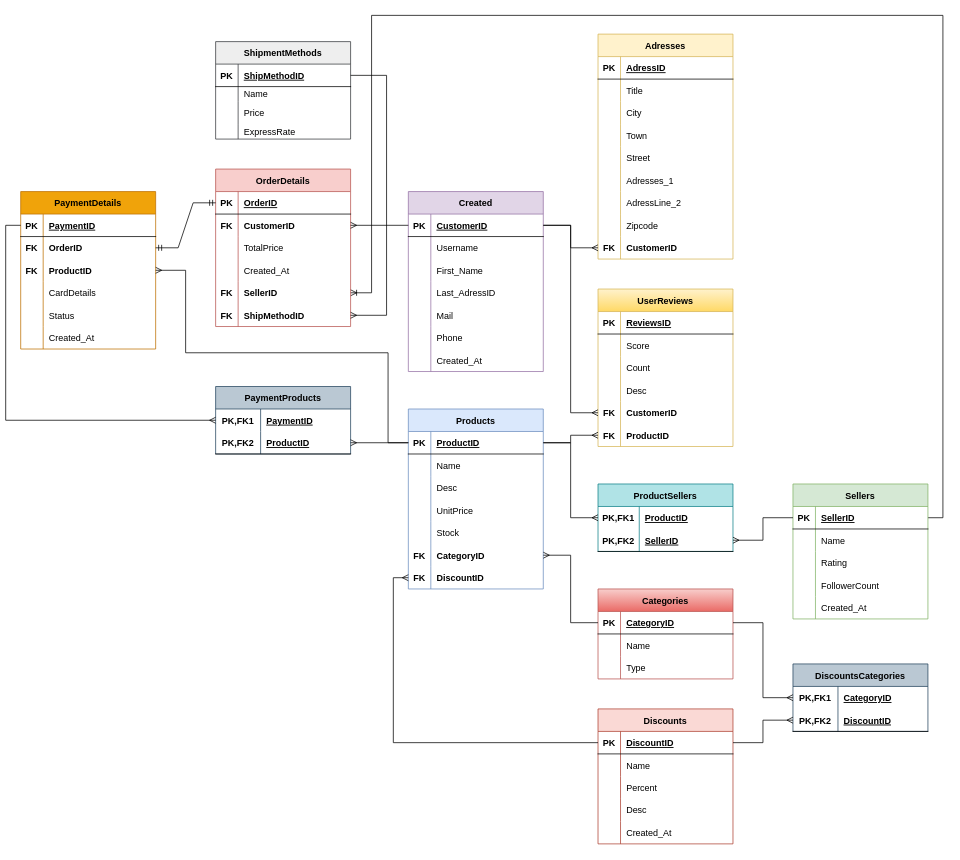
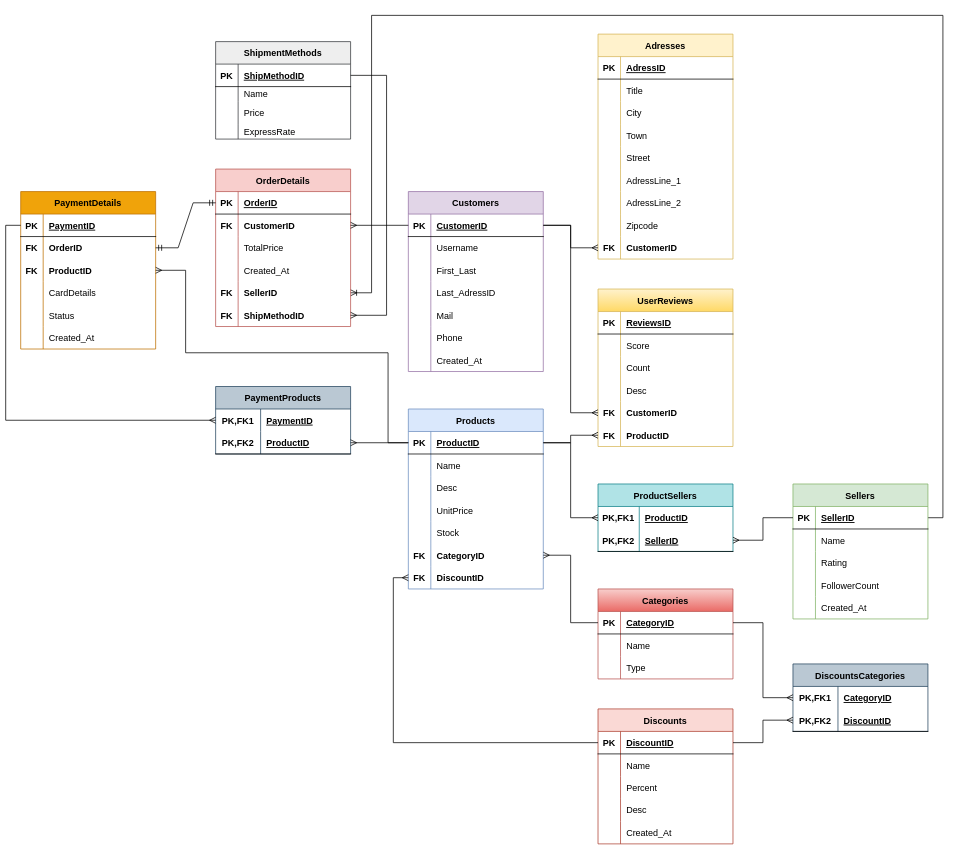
- <mxCell id="198" value="Adresses_1" style="shape=partialRectangle;connectable=0;fillColor=none;top=0;left=0;bottom=0;right=0;align=left;spacingLeft=6;overflow=hidden;" parent="196" vertex="1"><mxGeometry x="30" width="150" height="30" as="geometry"><mxRectangle width="150" height="30" as="alternateBounds" /></mxGeometry></mxCell>
+ <mxCell id="198" value="AdressLine_1" style="shape=partialRectangle;connectable=0;fillColor=none;top=0;left=0;bottom=0;right=0;align=left;spacingLeft=6;overflow=hidden;" parent="196" vertex="1"><mxGeometry x="30" width="150" height="30" as="geometry"><mxRectangle width="150" height="30" as="alternateBounds" /></mxGeometry></mxCell>
- <mxCell id="158" value="Created" style="shape=table;startSize=30;container=1;collapsible=1;childLayout=tableLayout;fixedRows=1;rowLines=0;fontStyle=1;align=center;resizeLast=1;fillColor=#e1d5e7;strokeColor=#9673a6;" parent="1" vertex="1"><mxGeometry x="537.91" y="255" width="180" height="240" as="geometry" /></mxCell>
+ <mxCell id="158" value="Customers" style="shape=table;startSize=30;container=1;collapsible=1;childLayout=tableLayout;fixedRows=1;rowLines=0;fontStyle=1;align=center;resizeLast=1;fillColor=#e1d5e7;strokeColor=#9673a6;" parent="1" vertex="1"><mxGeometry x="537.91" y="255" width="180" height="240" as="geometry" /></mxCell>
- <mxCell id="167" value="First_Name" style="shape=partialRectangle;connectable=0;fillColor=none;top=0;left=0;bottom=0;right=0;align=left;spacingLeft=6;overflow=hidden;" parent="165" vertex="1"><mxGeometry x="30" width="150" height="30" as="geometry"><mxRectangle width="150" height="30" as="alternateBounds" /></mxGeometry></mxCell>
+ <mxCell id="167" value="First_Last" style="shape=partialRectangle;connectable=0;fillColor=none;top=0;left=0;bottom=0;right=0;align=left;spacingLeft=6;overflow=hidden;" parent="165" vertex="1"><mxGeometry x="30" width="150" height="30" as="geometry"><mxRectangle width="150" height="30" as="alternateBounds" /></mxGeometry></mxCell>
